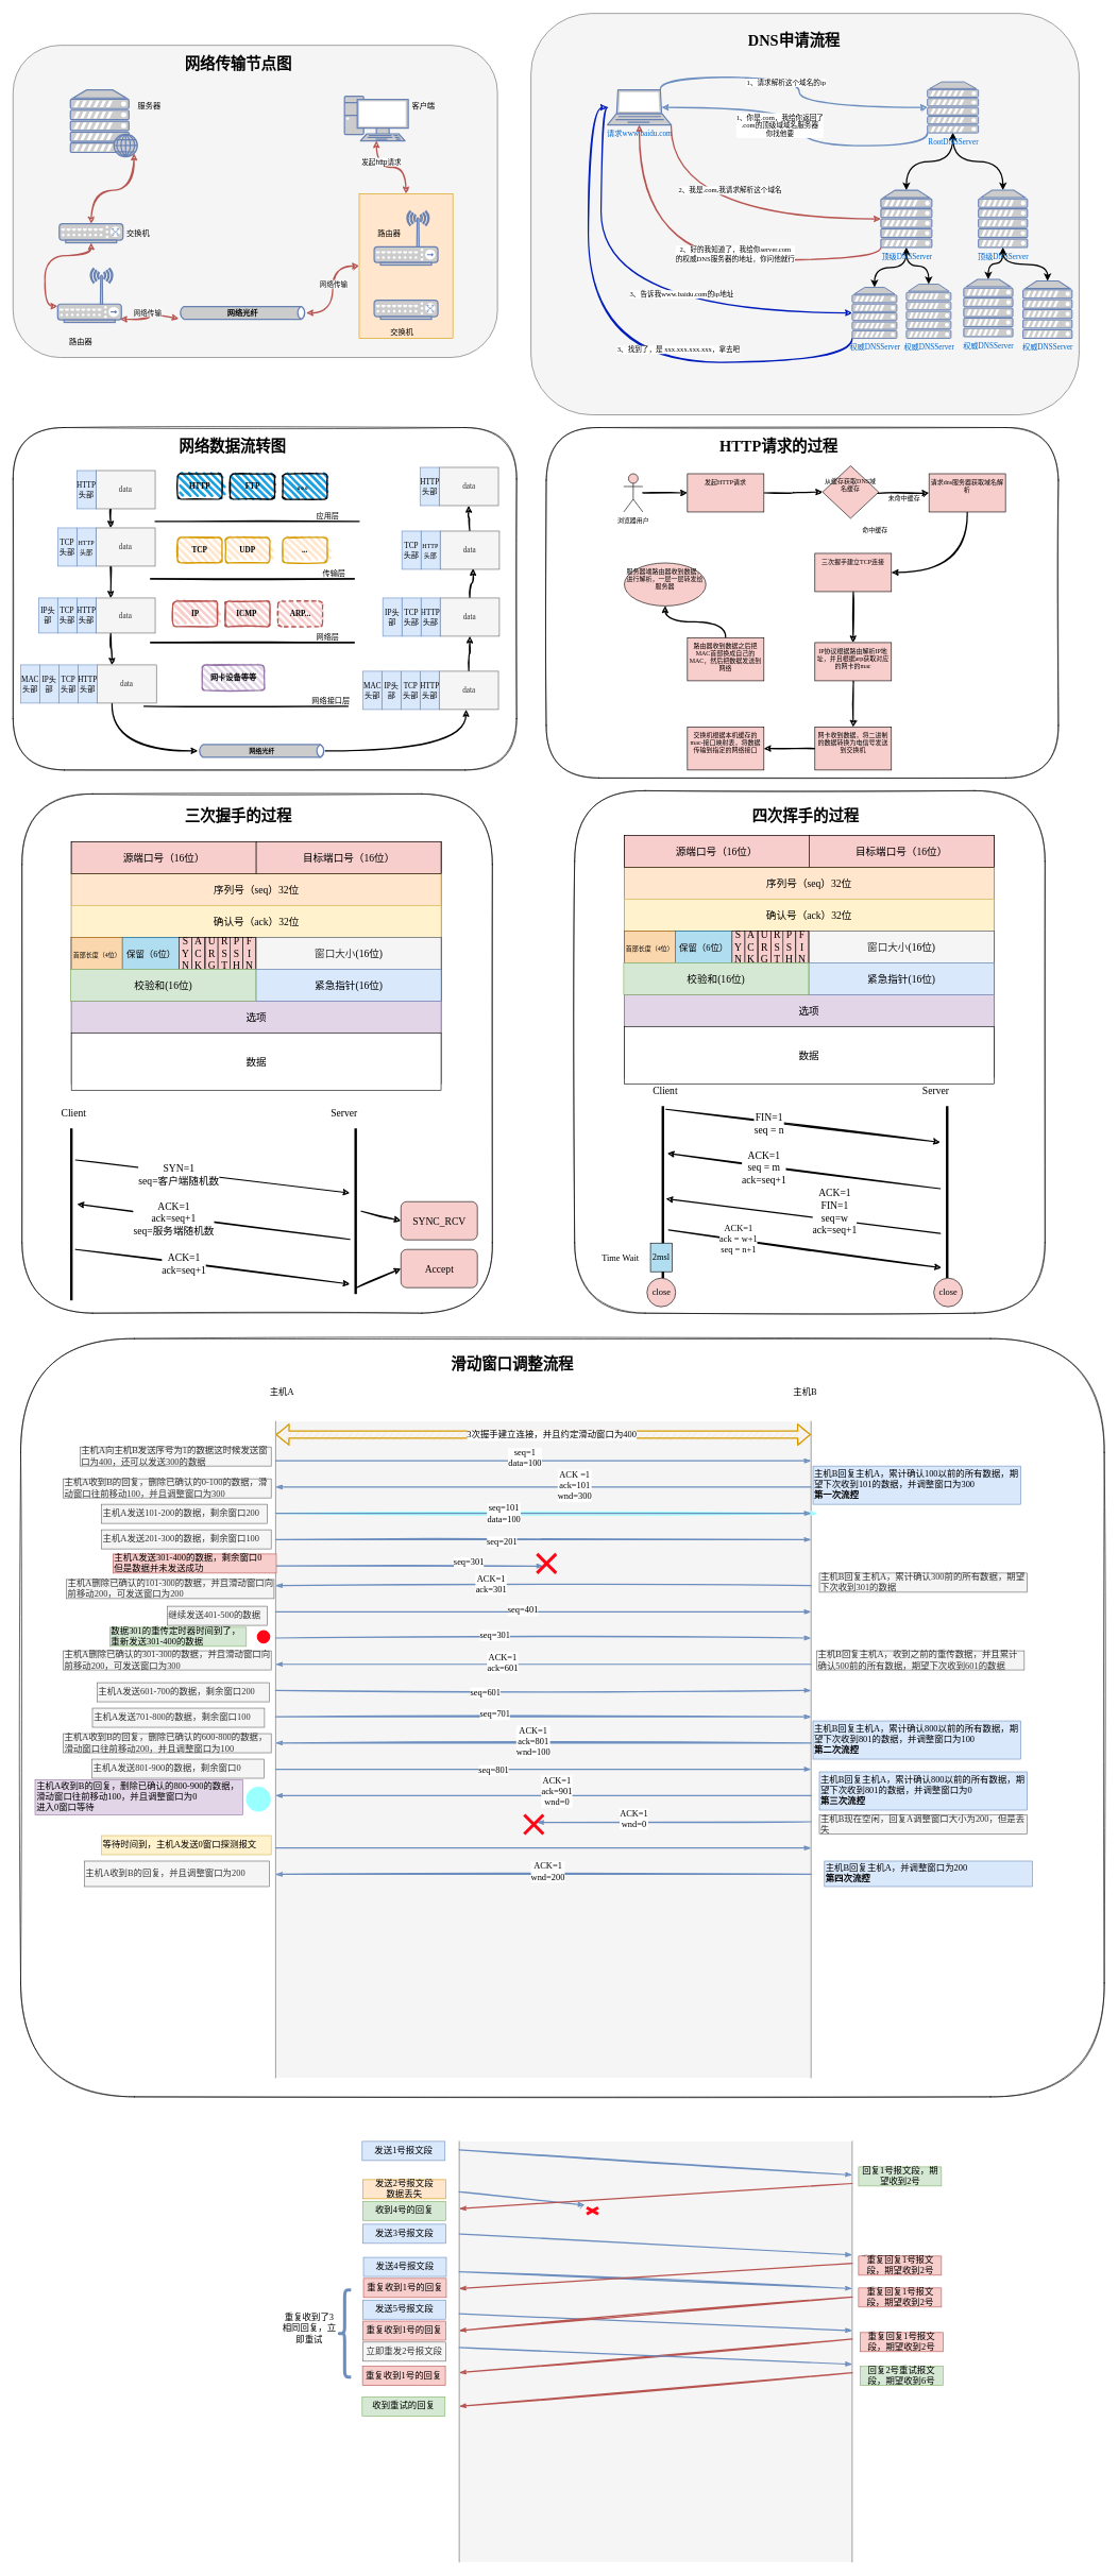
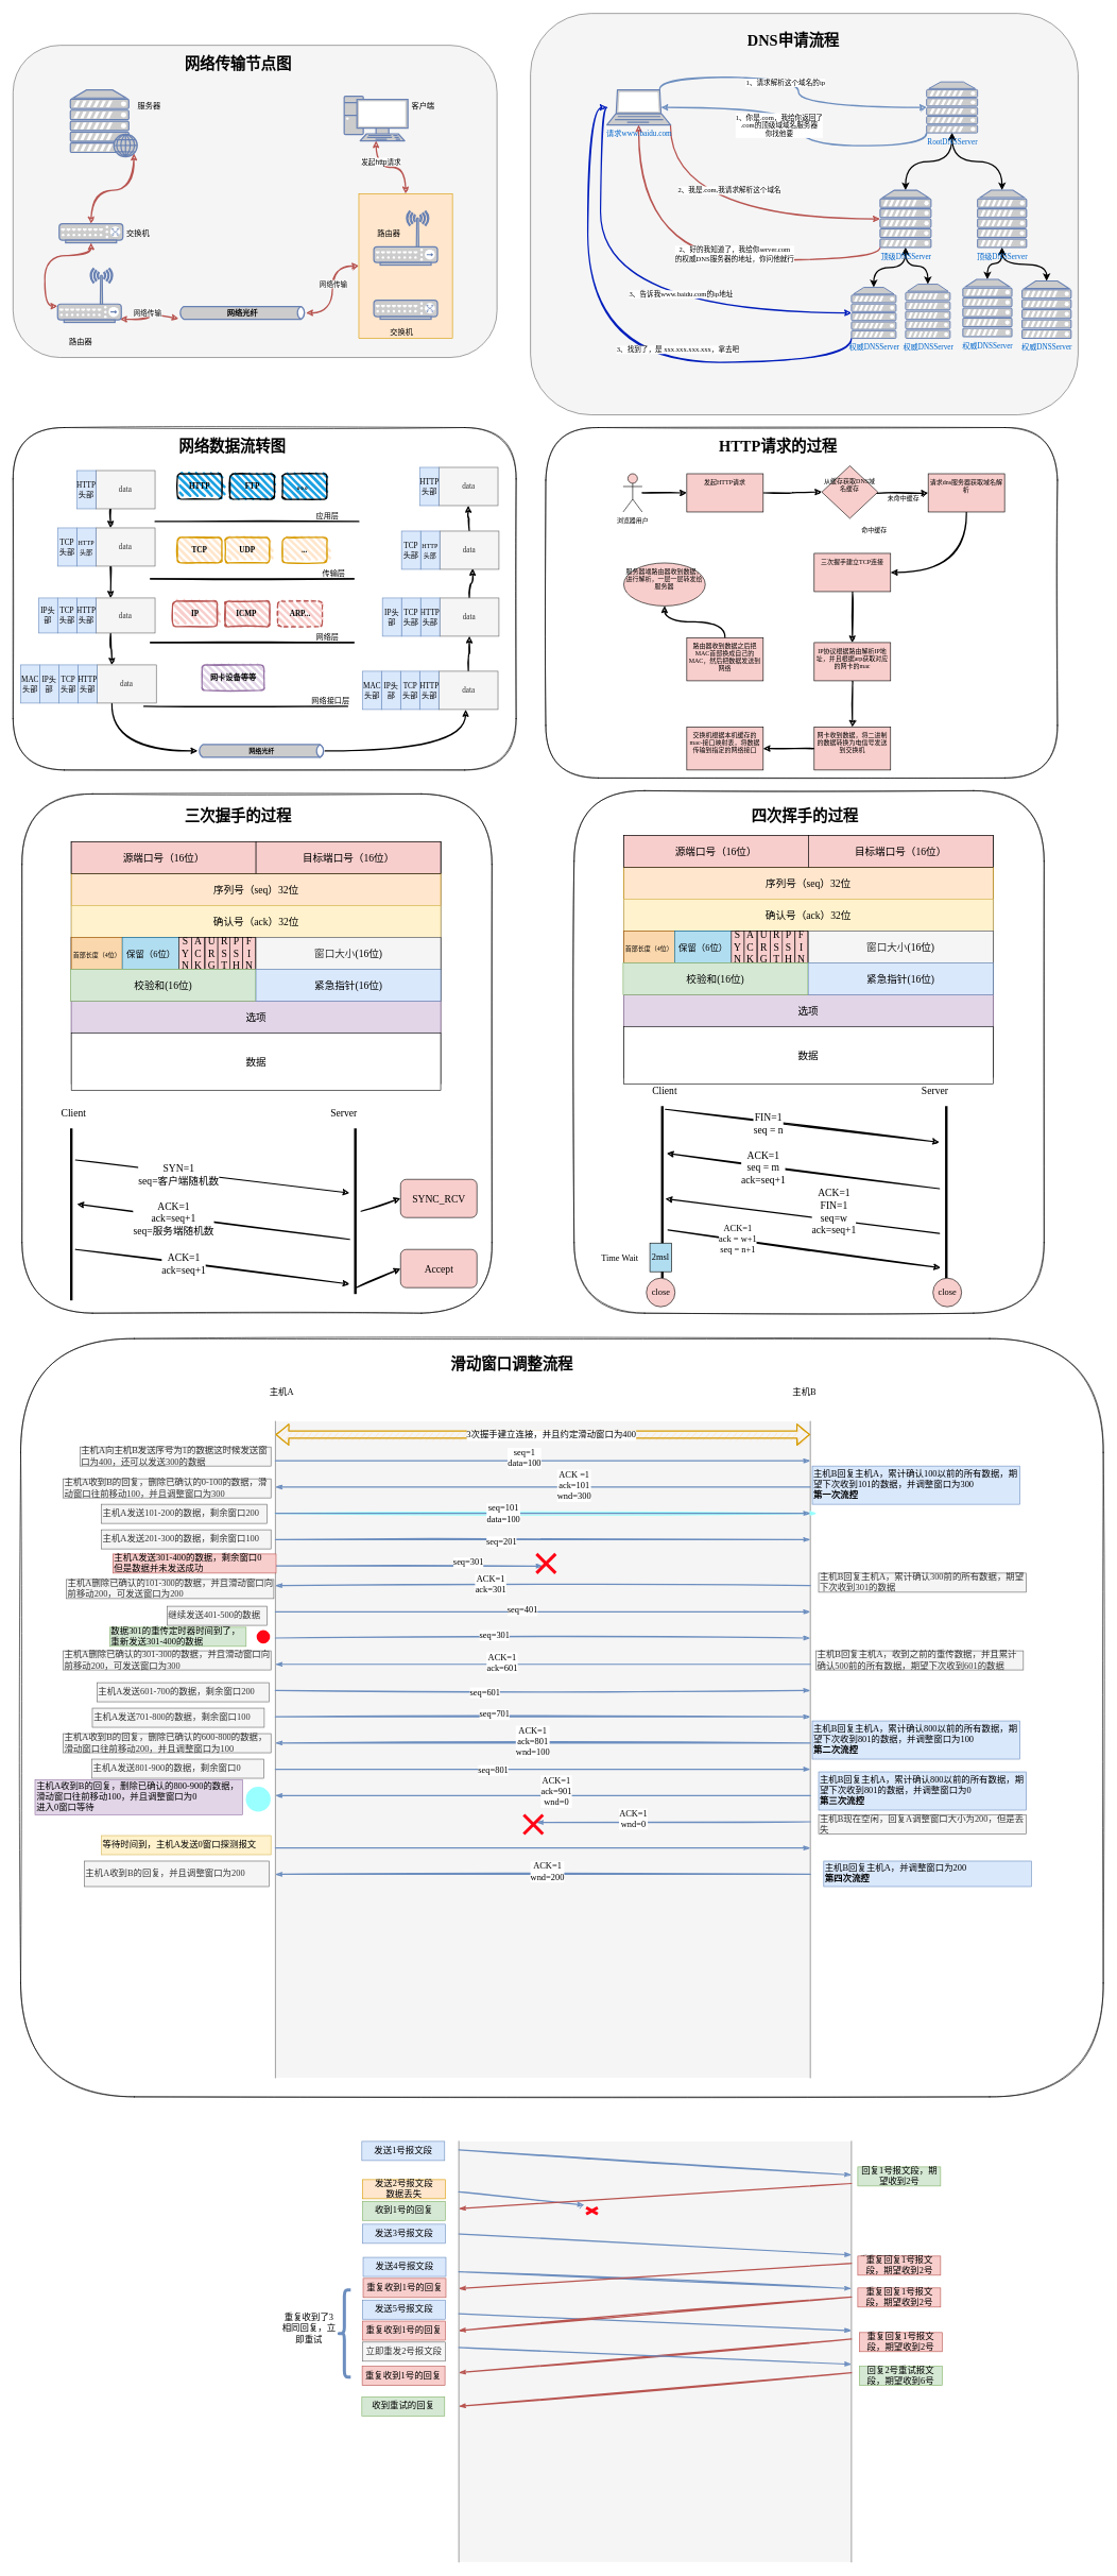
- <mxCell id="144" value="SYNC_RCV" style="rounded=1;whiteSpace=wrap;html=1;shadow=0;sketch=0;fontFamily=Comic Sans MS;fontSize=16;fontColor=#000000;fillColor=#F8CECC;" vertex="1" parent="1"><mxGeometry x="628.5" y="1885" width="120" height="60" as="geometry" /></mxCell>
+ <mxCell id="144" value="SYNC_RCV" style="rounded=1;whiteSpace=wrap;html=1;shadow=0;sketch=0;fontFamily=Comic Sans MS;fontSize=16;fontColor=#000000;fillColor=#F8CECC;" vertex="1" parent="1"><mxGeometry x="628.5" y="1850" width="120" height="60" as="geometry" /></mxCell>
- <mxCell id="302" value="收到4号的回复" style="text;html=1;strokeColor=#82b366;fillColor=#d5e8d4;align=center;verticalAlign=middle;whiteSpace=wrap;rounded=0;shadow=0;sketch=0;fontFamily=Comic Sans MS;fontSize=14;" vertex="1" parent="1"><mxGeometry x="568.75" y="3454" width="130" height="30" as="geometry" /></mxCell>
+ <mxCell id="302" value="收到1号的回复" style="text;html=1;strokeColor=#82b366;fillColor=#d5e8d4;align=center;verticalAlign=middle;whiteSpace=wrap;rounded=0;shadow=0;sketch=0;fontFamily=Comic Sans MS;fontSize=14;" vertex="1" parent="1"><mxGeometry x="568.75" y="3454" width="130" height="30" as="geometry" /></mxCell>
